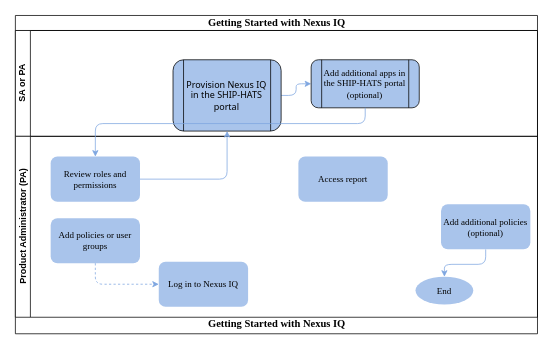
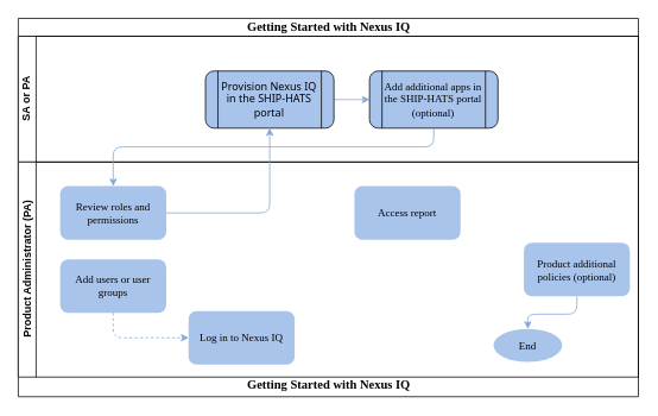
- <mxCell id="5" value="&lt;font style=&quot;font-size: 12px;&quot;&gt;&lt;span style=&quot;font-family: &amp;quot;Source Sans Pro&amp;quot;, &amp;quot;system-ui&amp;quot;, -apple-system, &amp;quot;Segoe UI&amp;quot;, &amp;quot;Helvetica Neue&amp;quot;, Helvetica, Arial, sans-serif; text-align: left;&quot;&gt;Provision Nexus IQ in the SHIP-HATS portal&lt;/span&gt;&lt;/font&gt;" style="shape=process;whiteSpace=wrap;html=1;backgroundOutline=1;fontFamily=Verdana;fontSize=12;fillColor=#A9C4EB;rounded=1;" parent="3" vertex="1"><mxGeometry x="210" y="39" width="144" height="95" as="geometry" /></mxCell>
+ <mxCell id="5" value="&lt;font style=&quot;font-size: 12px;&quot;&gt;&lt;span style=&quot;font-family: &amp;quot;Source Sans Pro&amp;quot;, &amp;quot;system-ui&amp;quot;, -apple-system, &amp;quot;Segoe UI&amp;quot;, &amp;quot;Helvetica Neue&amp;quot;, Helvetica, Arial, sans-serif; text-align: left;&quot;&gt;Provision Nexus IQ in the SHIP-HATS portal&lt;/span&gt;&lt;/font&gt;" style="shape=process;whiteSpace=wrap;html=1;backgroundOutline=1;fontFamily=Verdana;fontSize=12;fillColor=#A9C4EB;rounded=1;" parent="3" vertex="1"><mxGeometry x="210" y="39" width="144" height="64" as="geometry" /></mxCell>
- <mxCell id="14" value="&lt;span style=&quot;font-size: 12px;&quot;&gt;Add additional policies (optional)&lt;/span&gt;" style="rounded=1;whiteSpace=wrap;html=1;fontFamily=Verdana;fontSize=8;align=center;fillColor=#A9C4EB;strokeColor=none;" vertex="1" parent="7"><mxGeometry x="567" y="90.5" width="119" height="60" as="geometry" /></mxCell>
+ <mxCell id="14" value="&lt;span style=&quot;font-size: 12px;&quot;&gt;Product additional policies (optional)&lt;/span&gt;" style="rounded=1;whiteSpace=wrap;html=1;fontFamily=Verdana;fontSize=8;align=center;fillColor=#A9C4EB;strokeColor=none;" vertex="1" parent="7"><mxGeometry x="567" y="90.5" width="119" height="60" as="geometry" /></mxCell>
- <mxCell id="10" value="&lt;span style=&quot;font-size: 12px;&quot;&gt;Add policies or user groups&lt;/span&gt;" style="rounded=1;whiteSpace=wrap;html=1;fontFamily=Verdana;fontSize=8;align=center;fillColor=#A9C4EB;strokeColor=none;" parent="7" vertex="1"><mxGeometry x="47" y="109" width="119" height="60" as="geometry" /></mxCell>
+ <mxCell id="10" value="&lt;span style=&quot;font-size: 12px;&quot;&gt;Add users or user groups&lt;/span&gt;" style="rounded=1;whiteSpace=wrap;html=1;fontFamily=Verdana;fontSize=8;align=center;fillColor=#A9C4EB;strokeColor=none;" parent="7" vertex="1"><mxGeometry x="47" y="109" width="119" height="60" as="geometry" /></mxCell>
